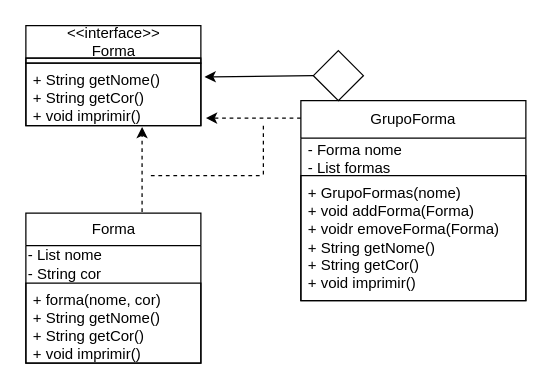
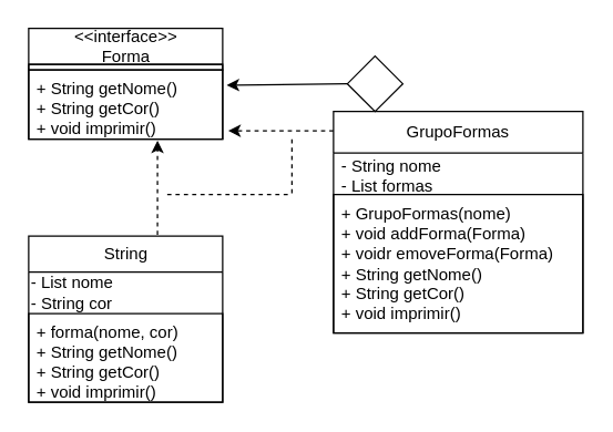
- <mxCell id="5" value="GrupoForma" style="swimlane;fontStyle=0;childLayout=stackLayout;horizontal=1;startSize=30;horizontalStack=0;resizeParent=1;resizeParentMax=0;resizeLast=0;collapsible=1;marginBottom=0;whiteSpace=wrap;html=1;strokeColor=default;" parent="1" vertex="1"><mxGeometry x="240" y="80" width="180" height="160" as="geometry" /></mxCell>
+ <mxCell id="5" value="GrupoFormas" style="swimlane;fontStyle=0;childLayout=stackLayout;horizontal=1;startSize=30;horizontalStack=0;resizeParent=1;resizeParentMax=0;resizeLast=0;collapsible=1;marginBottom=0;whiteSpace=wrap;html=1;strokeColor=default;" parent="1" vertex="1"><mxGeometry x="240" y="80" width="180" height="160" as="geometry" /></mxCell>
- <mxCell id="6" value="- Forma nome&lt;br&gt;- List formas" style="text;strokeColor=none;fillColor=none;align=left;verticalAlign=middle;spacingLeft=4;spacingRight=4;overflow=hidden;points=[[0,0.5],[1,0.5]];portConstraint=eastwest;rotatable=0;whiteSpace=wrap;html=1;" parent="5" vertex="1"><mxGeometry y="30" width="180" height="30" as="geometry" /></mxCell>
+ <mxCell id="6" value="- String nome&lt;br&gt;- List formas" style="text;strokeColor=none;fillColor=none;align=left;verticalAlign=middle;spacingLeft=4;spacingRight=4;overflow=hidden;points=[[0,0.5],[1,0.5]];portConstraint=eastwest;rotatable=0;whiteSpace=wrap;html=1;" parent="5" vertex="1"><mxGeometry y="30" width="180" height="30" as="geometry" /></mxCell>
- <mxCell id="2" value="Forma" style="swimlane;fontStyle=0;childLayout=stackLayout;horizontal=1;startSize=26;fillColor=none;horizontalStack=0;resizeParent=1;resizeParentMax=0;resizeLast=0;collapsible=1;marginBottom=0;html=1;" parent="1" vertex="1"><mxGeometry x="20" y="170" width="140" height="120" as="geometry" /></mxCell>
+ <mxCell id="2" value="String" style="swimlane;fontStyle=0;childLayout=stackLayout;horizontal=1;startSize=26;fillColor=none;horizontalStack=0;resizeParent=1;resizeParentMax=0;resizeLast=0;collapsible=1;marginBottom=0;html=1;" parent="1" vertex="1"><mxGeometry x="20" y="170" width="140" height="120" as="geometry" /></mxCell>
